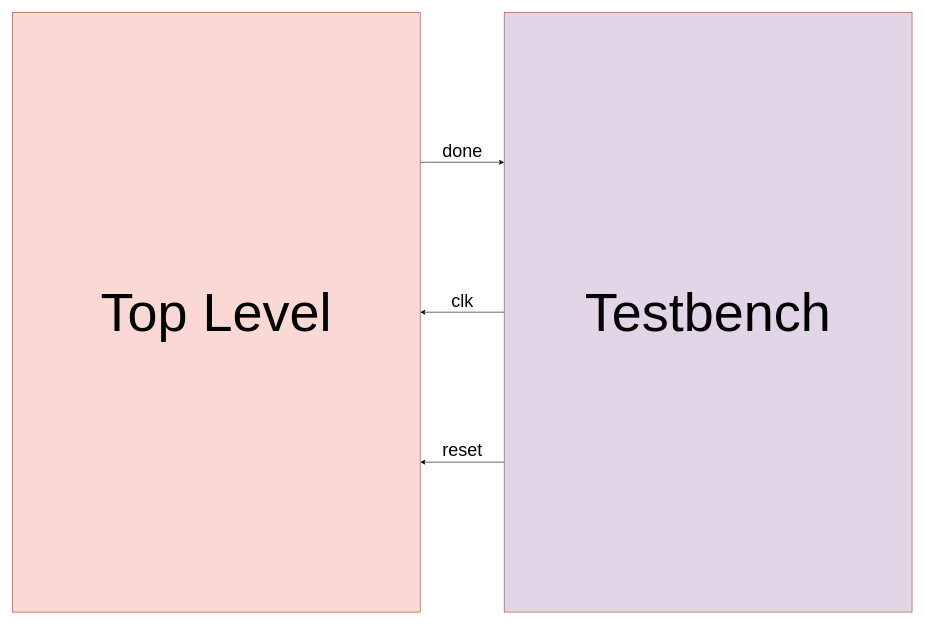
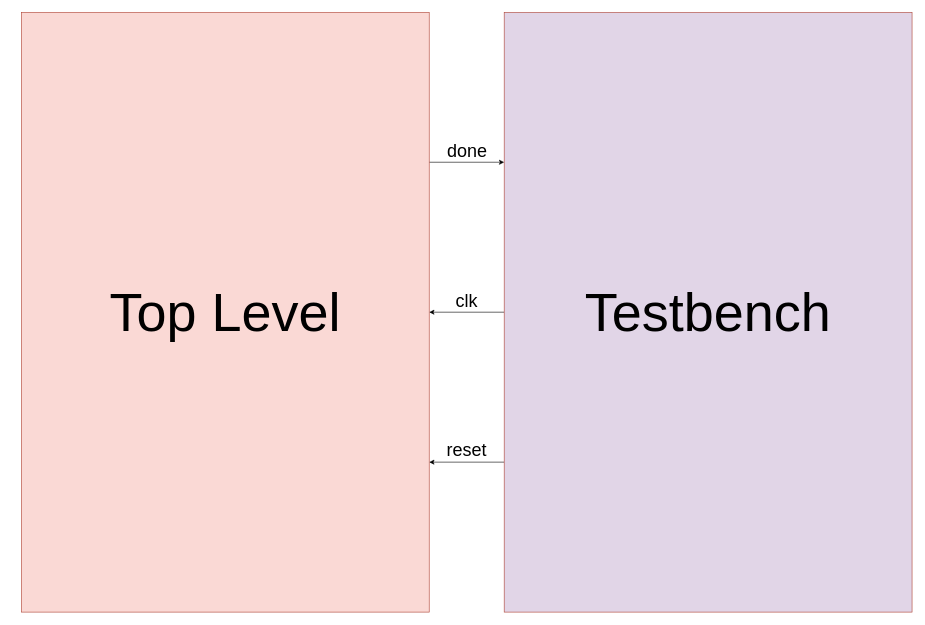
- <mxCell id="3" value="&lt;font color=&quot;#000000&quot; style=&quot;font-size: 90px;&quot;&gt;Top Level&lt;/font&gt;" style="whiteSpace=wrap;html=1;fillColor=#fad9d5;strokeColor=#ae4132;" vertex="1" parent="1"><mxGeometry x="20" y="20" width="680" height="1000" as="geometry" /></mxCell>
+ <mxCell id="3" value="&lt;font color=&quot;#000000&quot; style=&quot;font-size: 90px;&quot;&gt;Top Level&lt;/font&gt;" style="whiteSpace=wrap;html=1;fillColor=#fad9d5;strokeColor=#ae4132;" vertex="1" parent="1"><mxGeometry x="35" y="20" width="680" height="1000" as="geometry" /></mxCell>
